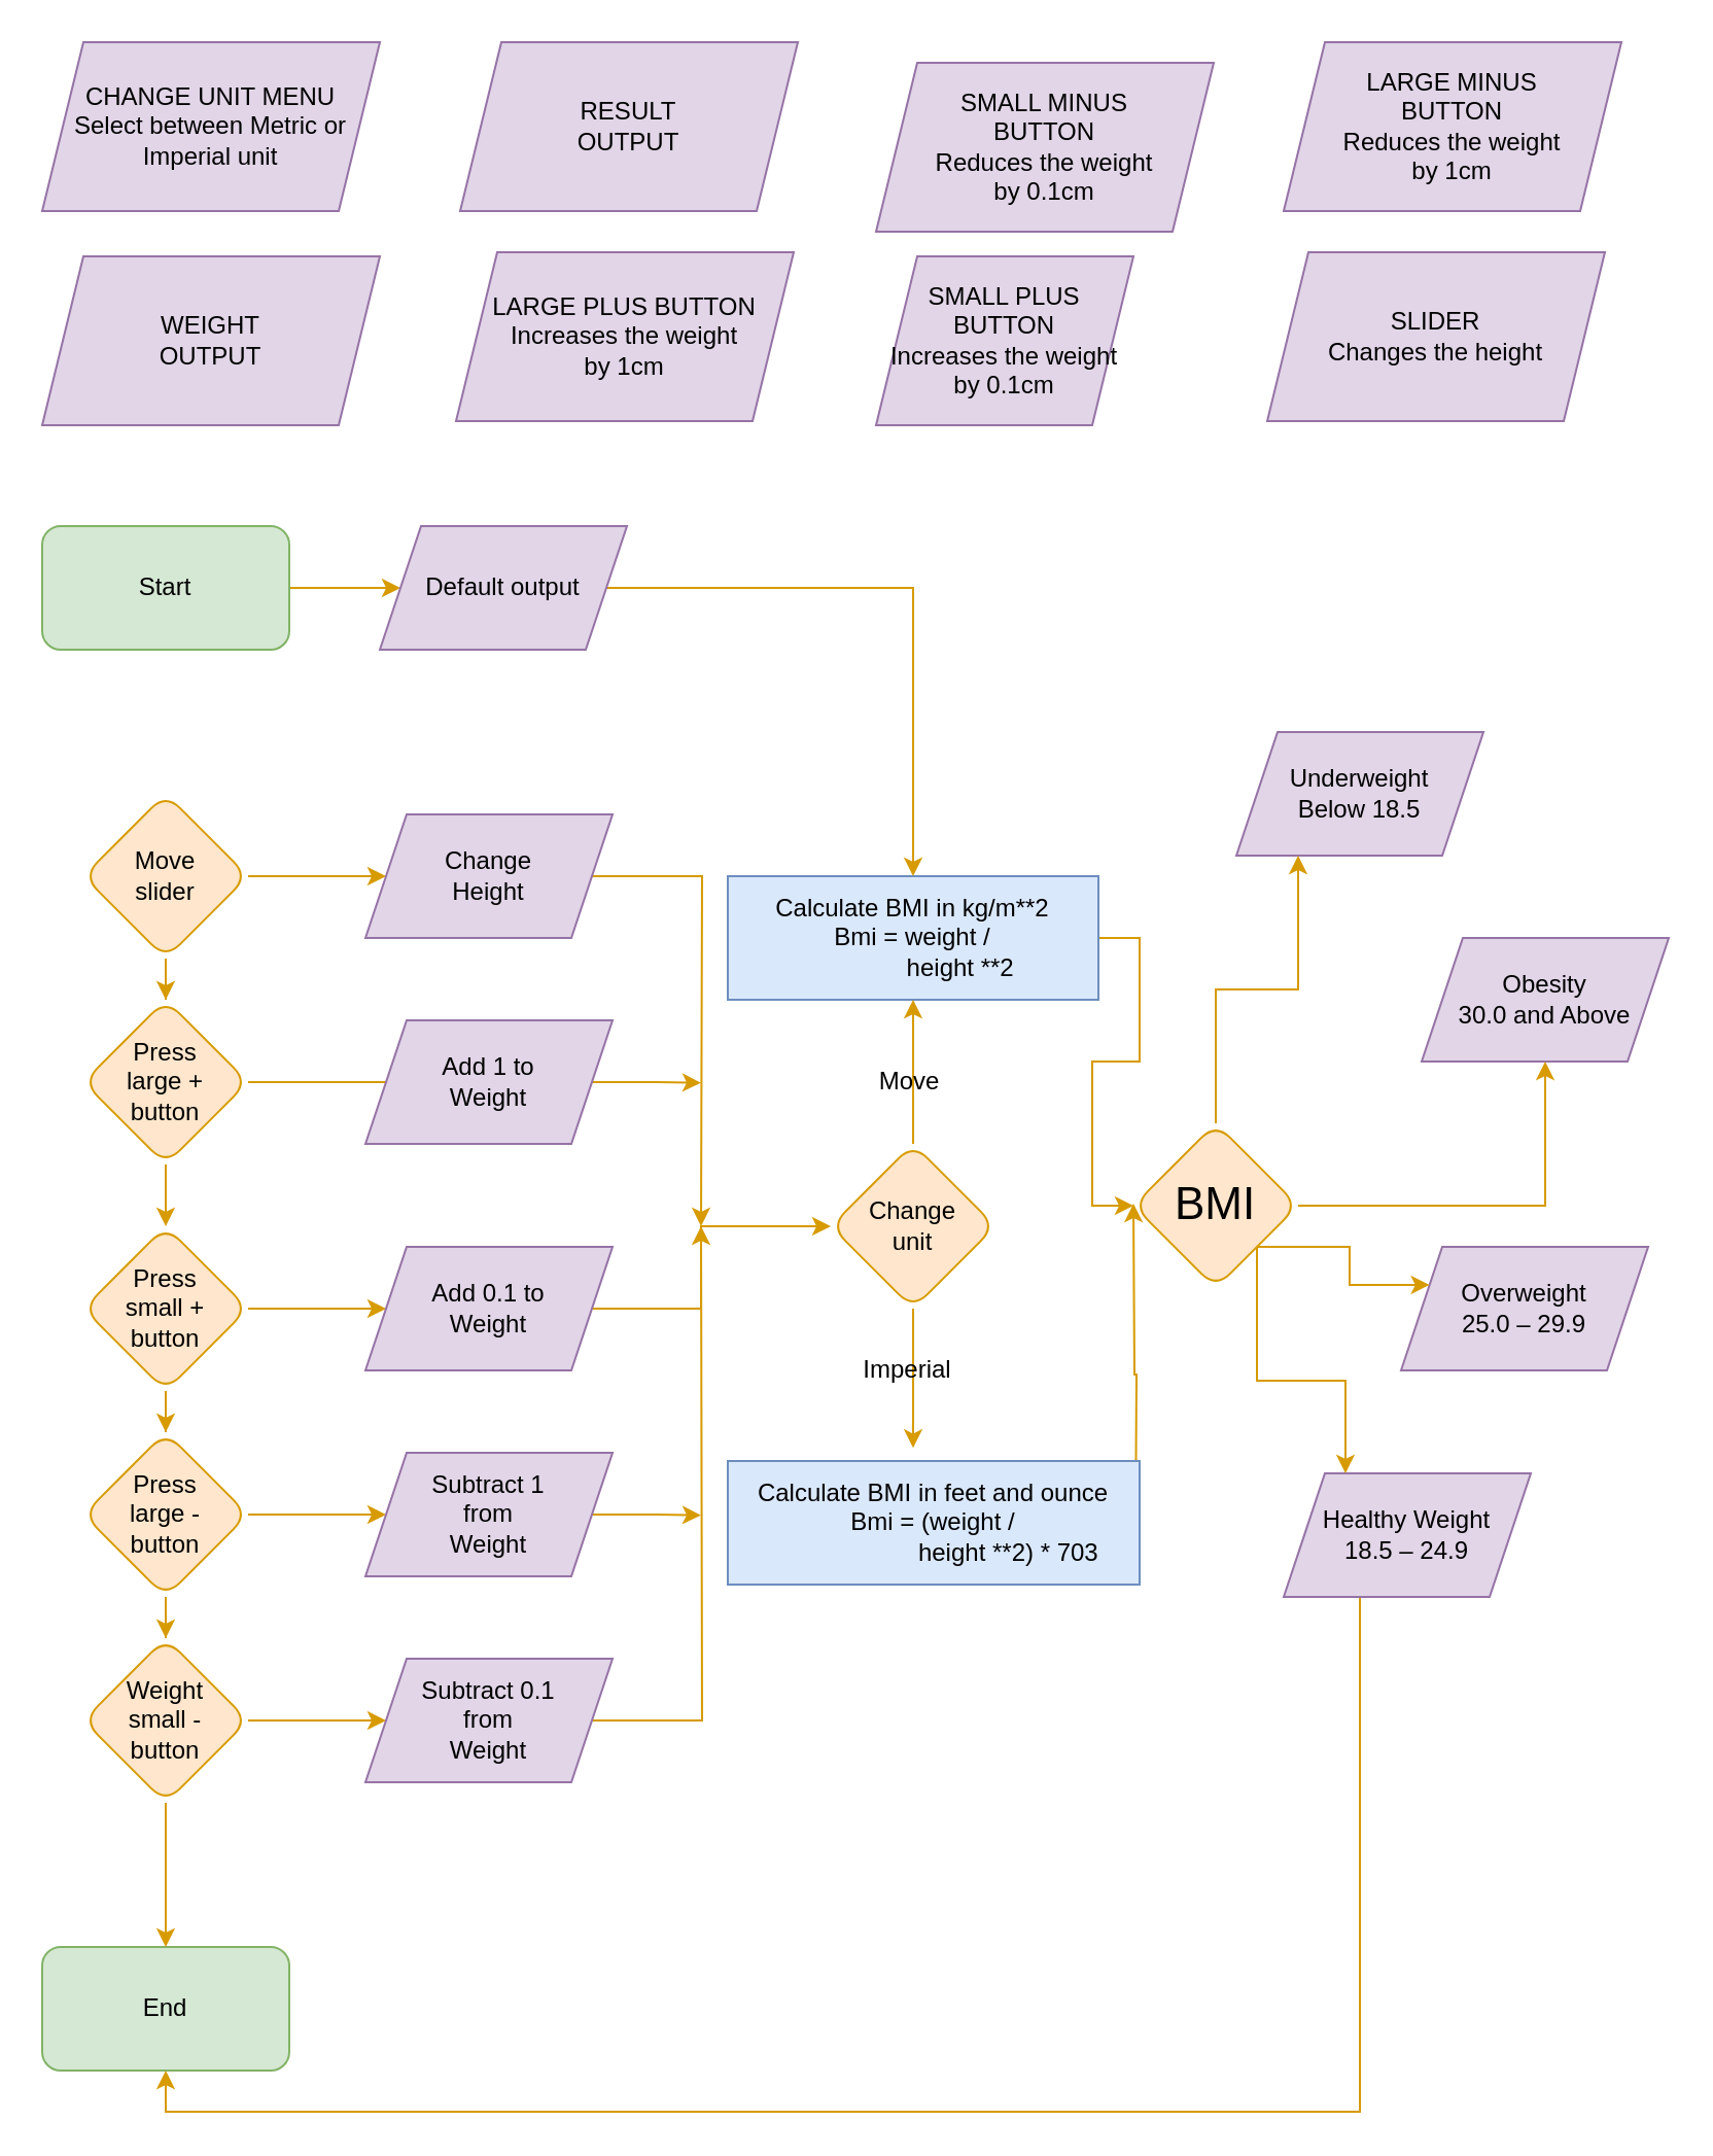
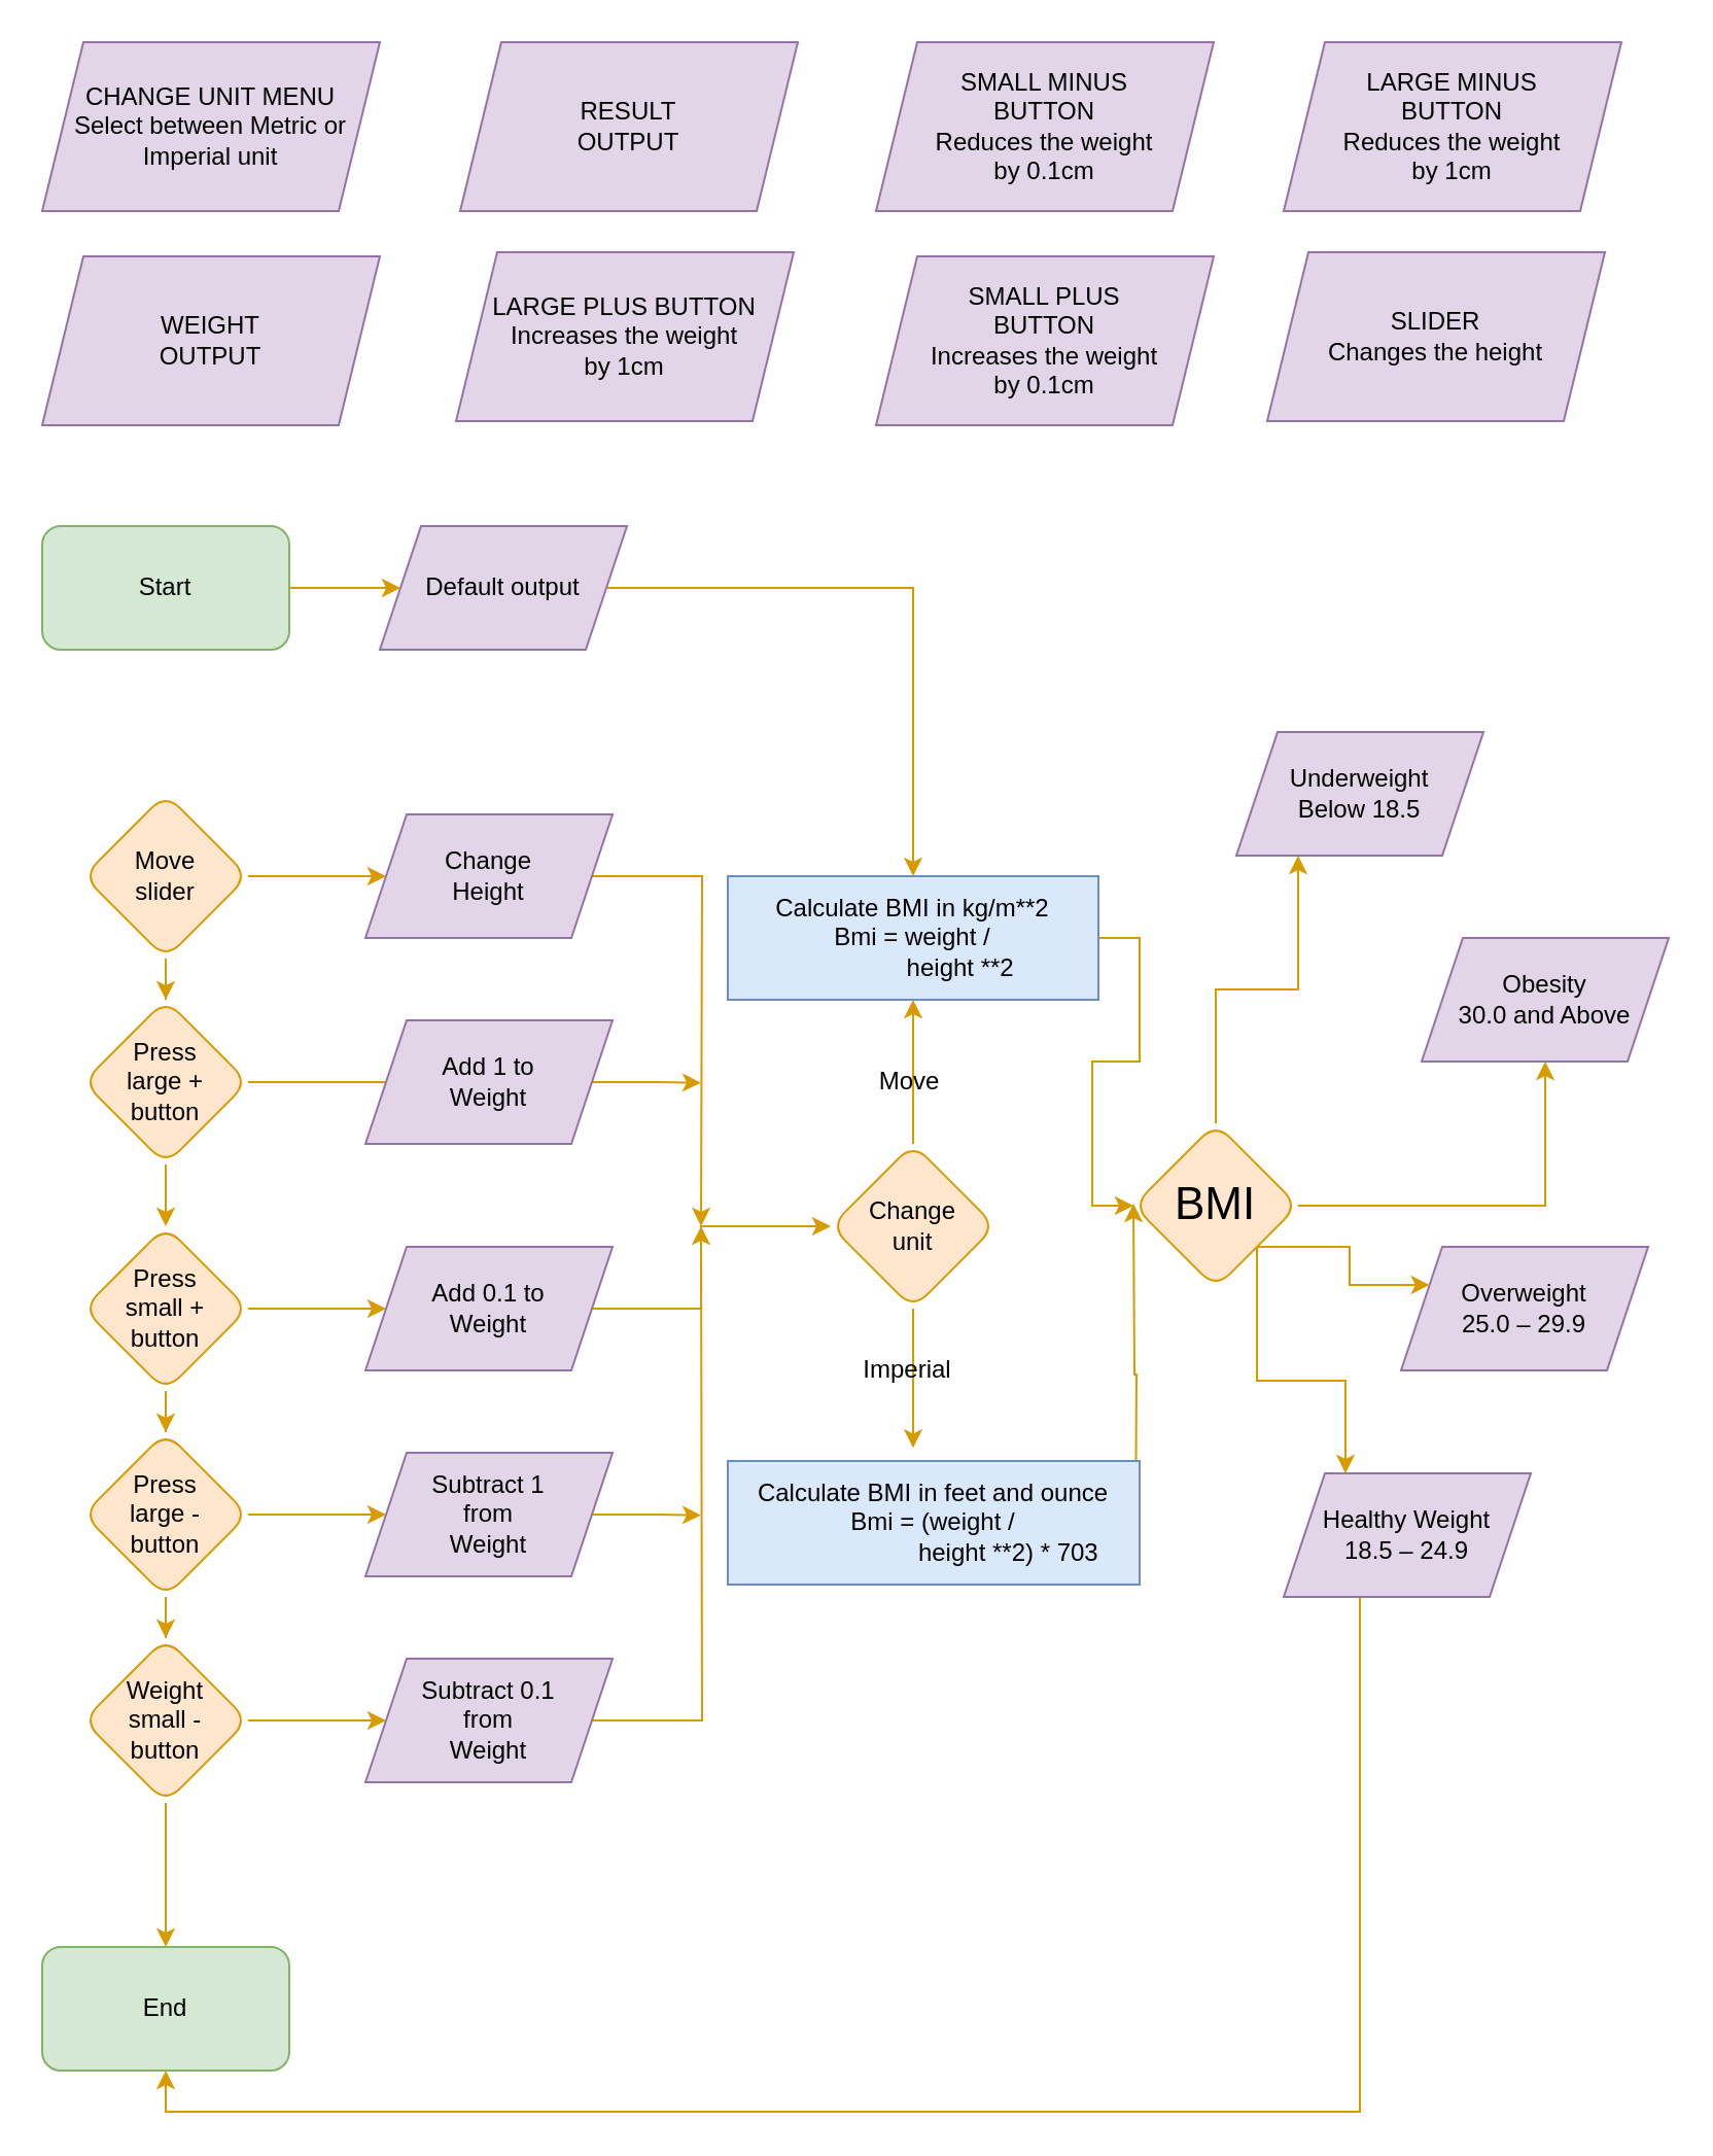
- <mxCell id="6" value="&lt;div&gt;SMALL MINUS&lt;/div&gt;&lt;div&gt;BUTTON&lt;/div&gt;&lt;div&gt;Reduces the weight &lt;br&gt;&lt;/div&gt;&lt;div&gt;by 0.1cm&lt;br&gt;&lt;/div&gt;" style="shape=parallelogram;perimeter=parallelogramPerimeter;whiteSpace=wrap;html=1;fixedSize=1;fillColor=#e1d5e7;strokeColor=#9673a6;" vertex="1" parent="1"><mxGeometry x="425" y="30" width="164" height="82" as="geometry" /></mxCell>
+ <mxCell id="6" value="&lt;div&gt;SMALL MINUS&lt;/div&gt;&lt;div&gt;BUTTON&lt;/div&gt;&lt;div&gt;Reduces the weight &lt;br&gt;&lt;/div&gt;&lt;div&gt;by 0.1cm&lt;br&gt;&lt;/div&gt;" style="shape=parallelogram;perimeter=parallelogramPerimeter;whiteSpace=wrap;html=1;fixedSize=1;fillColor=#e1d5e7;strokeColor=#9673a6;" vertex="1" parent="1"><mxGeometry x="425" y="20" width="164" height="82" as="geometry" /></mxCell>
- <mxCell id="10" value="&lt;div&gt;SMALL PLUS&lt;br&gt;&lt;/div&gt;&lt;div&gt;BUTTON&lt;/div&gt;&lt;div&gt;Increases the weight &lt;br&gt;&lt;/div&gt;&lt;div&gt;by 0.1cm&lt;br&gt;&lt;/div&gt;" style="shape=parallelogram;perimeter=parallelogramPerimeter;whiteSpace=wrap;html=1;fixedSize=1;fillColor=#e1d5e7;strokeColor=#9673a6;" vertex="1" parent="1"><mxGeometry x="425" y="124" width="125" height="82" as="geometry" /></mxCell>
+ <mxCell id="10" value="&lt;div&gt;SMALL PLUS&lt;br&gt;&lt;/div&gt;&lt;div&gt;BUTTON&lt;/div&gt;&lt;div&gt;Increases the weight &lt;br&gt;&lt;/div&gt;&lt;div&gt;by 0.1cm&lt;br&gt;&lt;/div&gt;" style="shape=parallelogram;perimeter=parallelogramPerimeter;whiteSpace=wrap;html=1;fixedSize=1;fillColor=#e1d5e7;strokeColor=#9673a6;" vertex="1" parent="1"><mxGeometry x="425" y="124" width="164" height="82" as="geometry" /></mxCell>
